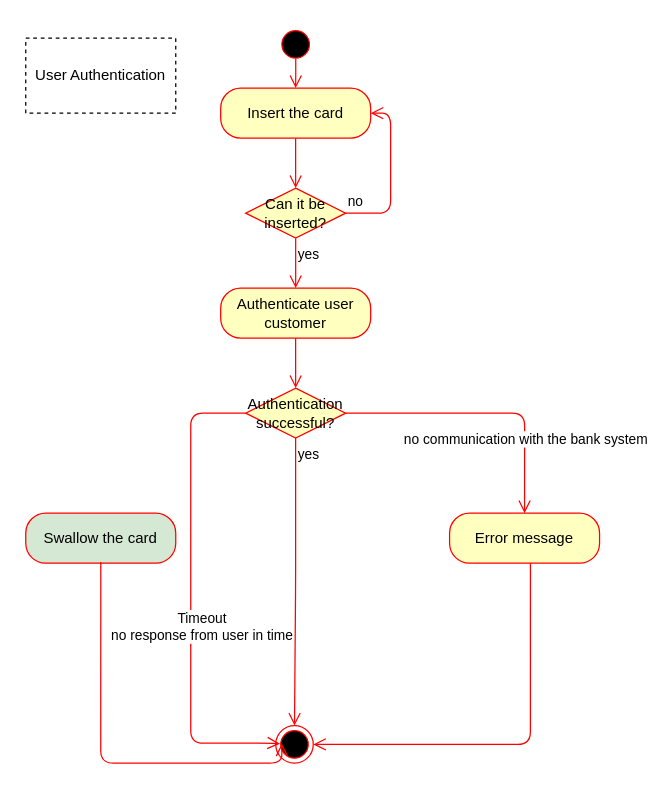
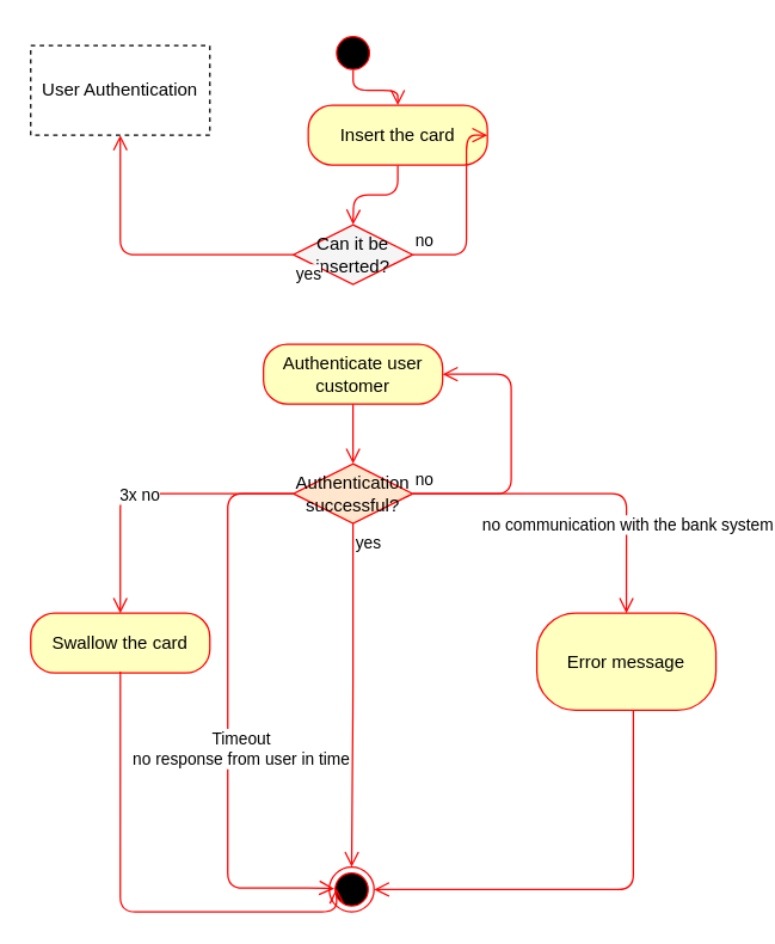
- <mxCell id="13" value="Insert the card" style="rounded=1;whiteSpace=wrap;html=1;arcSize=40;fontColor=#000000;fillColor=#ffffc0;strokeColor=#ff0000;" parent="1" vertex="1"><mxGeometry x="175.94" y="70" width="120" height="40" as="geometry" /></mxCell>
+ <mxCell id="13" value="Insert the card" style="rounded=1;whiteSpace=wrap;html=1;arcSize=40;fontColor=#000000;fillColor=#ffffc0;strokeColor=#ff0000;" parent="1" vertex="1"><mxGeometry x="205.94" y="70" width="120" height="40" as="geometry" /></mxCell>
- <mxCell id="16" value="Can it be inserted?" style="rhombus;whiteSpace=wrap;html=1;fillColor=#ffffc0;strokeColor=#ff0000;" parent="1" vertex="1"><mxGeometry x="195.94" y="150" width="80" height="40" as="geometry" /></mxCell>
+ <mxCell id="16" value="Can it be inserted?" style="rhombus;whiteSpace=wrap;html=1;fillColor=#f5f5f5;strokeColor=#ff0000;" parent="1" vertex="1"><mxGeometry x="195.94" y="150" width="80" height="40" as="geometry" /></mxCell>
- <mxCell id="18" value="yes" style="edgeStyle=orthogonalEdgeStyle;html=1;align=left;verticalAlign=top;endArrow=open;endSize=8;strokeColor=#ff0000;entryX=0.5;entryY=0;entryDx=0;entryDy=0;" parent="1" source="16" target="12" edge="1"><mxGeometry x="-1" relative="1" as="geometry"><mxPoint x="471.94" y="140" as="targetPoint" /></mxGeometry></mxCell>
+ <mxCell id="18" value="yes" style="edgeStyle=orthogonalEdgeStyle;html=1;align=left;verticalAlign=top;endArrow=open;endSize=8;strokeColor=#ff0000;" parent="1" source="16" target="29" edge="1"><mxGeometry x="-1" relative="1" as="geometry"><mxPoint x="471.94" y="140" as="targetPoint" /></mxGeometry></mxCell>
+ <mxCell id="20" value="no" style="edgeStyle=orthogonalEdgeStyle;html=1;align=left;verticalAlign=bottom;endArrow=open;endSize=8;strokeColor=#ff0000;entryX=1;entryY=0.5;entryDx=0;entryDy=0;" parent="1" source="19" target="12" edge="1"><mxGeometry x="-1" relative="1" as="geometry"><mxPoint x="461.94" y="330" as="targetPoint" /><Array as="points"><mxPoint x="341.94" y="330" /><mxPoint x="341.94" y="250" /></Array></mxGeometry></mxCell>
- <mxCell id="19" value="Authentication successful?" style="rhombus;whiteSpace=wrap;html=1;fillColor=#ffffc0;strokeColor=#ff0000;" parent="1" vertex="1"><mxGeometry x="195.94" y="310" width="80" height="40" as="geometry" /></mxCell>
+ <mxCell id="19" value="Authentication successful?" style="rhombus;whiteSpace=wrap;html=1;fillColor=#ffe6cc;strokeColor=#ff0000;" parent="1" vertex="1"><mxGeometry x="195.94" y="310" width="80" height="40" as="geometry" /></mxCell>
+ <mxCell id="22" value="" style="edgeStyle=orthogonalEdgeStyle;html=1;align=left;verticalAlign=bottom;endArrow=open;endSize=8;strokeColor=#ff0000;entryX=0.5;entryY=0;entryDx=0;entryDy=0;exitX=0;exitY=0.5;exitDx=0;exitDy=0;" parent="1" source="19" target="10" edge="1"><mxGeometry x="-1" relative="1" as="geometry"><mxPoint x="70" y="330" as="targetPoint" /><mxPoint x="125.94" y="300" as="sourcePoint" /><Array as="points"><mxPoint x="80" y="330" /></Array></mxGeometry></mxCell>
+ <mxCell id="23" value="3x no" style="edgeLabel;html=1;align=center;verticalAlign=middle;resizable=0;points=[];" parent="22" vertex="1" connectable="0"><mxGeometry x="0.048" relative="1" as="geometry"><mxPoint as="offset" /></mxGeometry></mxCell>
- <mxCell id="10" value="Swallow the card" style="rounded=1;whiteSpace=wrap;html=1;arcSize=40;fontColor=#000000;fillColor=#d5e8d4;strokeColor=#ff0000;" parent="1" vertex="1"><mxGeometry x="20" y="410.06" width="120" height="40" as="geometry" /></mxCell>
+ <mxCell id="10" value="Swallow the card" style="rounded=1;whiteSpace=wrap;html=1;arcSize=40;fontColor=#000000;fillColor=#ffffc0;strokeColor=#ff0000;" parent="1" vertex="1"><mxGeometry x="20" y="410.06" width="120" height="40" as="geometry" /></mxCell>
- <mxCell id="30" value="Error message" style="rounded=1;whiteSpace=wrap;html=1;arcSize=40;fontColor=#000000;fillColor=#ffffc0;strokeColor=#ff0000;" parent="1" vertex="1"><mxGeometry x="359.06" y="410.06" width="120" height="40" as="geometry" /></mxCell>
+ <mxCell id="30" value="Error message" style="rounded=1;whiteSpace=wrap;html=1;arcSize=40;fontColor=#000000;fillColor=#ffffc0;strokeColor=#ff0000;" parent="1" vertex="1"><mxGeometry x="359.06" y="410.06" width="120" height="65" as="geometry" /></mxCell>
